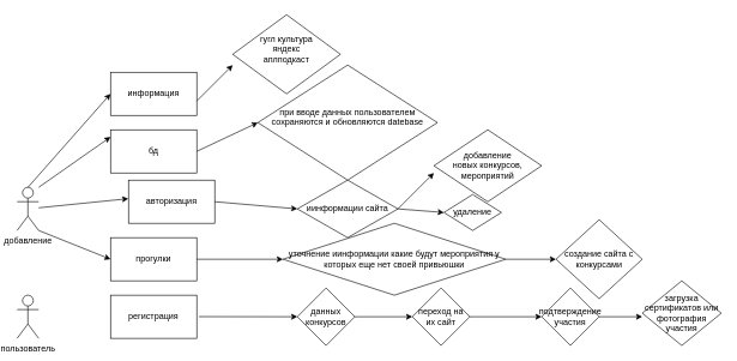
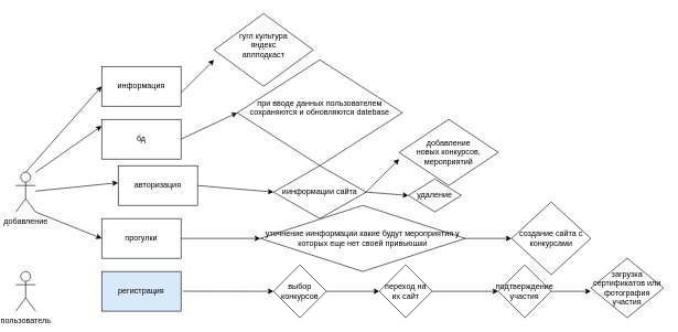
- <mxCell id="7" value="регистрация" style="rounded=0;whiteSpace=wrap;html=1;" vertex="1" parent="1"><mxGeometry x="150" y="410" width="120" height="60" as="geometry" /></mxCell>
+ <mxCell id="7" value="регистрация" style="rounded=0;whiteSpace=wrap;html=1;fillColor=#dae8fc;" vertex="1" parent="1"><mxGeometry x="150" y="410" width="120" height="60" as="geometry" /></mxCell>
- <mxCell id="9" value="данных конкурсов" style="rhombus;whiteSpace=wrap;html=1;" vertex="1" parent="1"><mxGeometry x="410" y="400" width="80" height="80" as="geometry" /></mxCell>
+ <mxCell id="9" value="выбор конкурсов" style="rhombus;whiteSpace=wrap;html=1;" vertex="1" parent="1"><mxGeometry x="410" y="400" width="80" height="80" as="geometry" /></mxCell>
